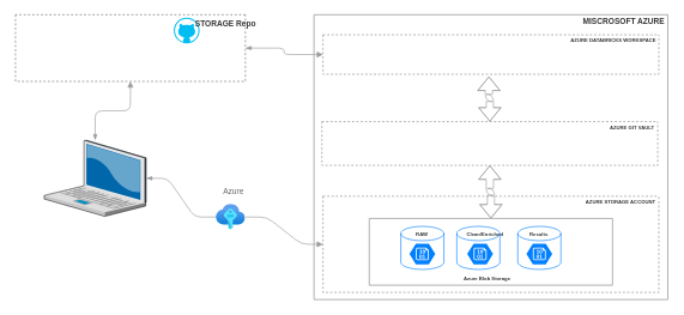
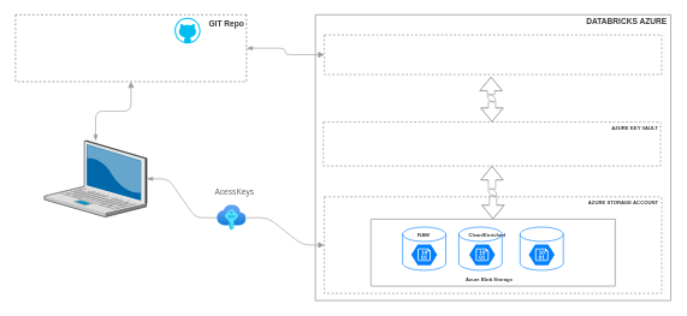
- <mxCell id="3" value="&lt;font style=&quot;font-size: 11px;&quot; color=&quot;#333333&quot;&gt;MISCROSOFT AZURE&lt;/font&gt;" style="text;html=1;strokeColor=none;fillColor=none;align=center;verticalAlign=middle;whiteSpace=wrap;rounded=0;strokeWidth=1;fontSize=7;fontStyle=1" parent="2" vertex="1"><mxGeometry x="371" width="122" height="17" as="geometry" /></mxCell>
+ <mxCell id="3" value="&lt;font style=&quot;font-size: 11px;&quot; color=&quot;#333333&quot;&gt;DATABRICKS AZURE&lt;/font&gt;" style="text;html=1;strokeColor=none;fillColor=none;align=center;verticalAlign=middle;whiteSpace=wrap;rounded=0;strokeWidth=1;fontSize=7;fontStyle=1" parent="2" vertex="1"><mxGeometry x="371" width="122" height="17" as="geometry" /></mxCell>
- <mxCell id="32" value="&lt;font style=&quot;font-size: 11px;&quot; color=&quot;#333333&quot;&gt;STORAGE Repo&lt;/font&gt;" style="text;html=1;strokeColor=none;fillColor=none;align=center;verticalAlign=middle;whiteSpace=wrap;rounded=0;strokeWidth=1;fontSize=7;fontStyle=1" parent="30" vertex="1"><mxGeometry x="232.4" y="4" width="122" height="17" as="geometry" /></mxCell>
+ <mxCell id="32" value="&lt;font style=&quot;font-size: 11px;&quot; color=&quot;#333333&quot;&gt;GIT Repo&lt;/font&gt;" style="text;html=1;strokeColor=none;fillColor=none;align=center;verticalAlign=middle;whiteSpace=wrap;rounded=0;strokeWidth=1;fontSize=7;fontStyle=1" parent="30" vertex="1"><mxGeometry x="232.4" y="4" width="122" height="17" as="geometry" /></mxCell>
- <mxCell id="18" value="&lt;font color=&quot;#333333&quot;&gt;AZURE DATABRICKS WORKSPACE&lt;/font&gt;" style="text;html=1;strokeColor=none;fillColor=none;align=center;verticalAlign=middle;whiteSpace=wrap;rounded=0;strokeWidth=1;fontSize=7;fontStyle=1" parent="17" vertex="1"><mxGeometry x="341" width="127" height="17" as="geometry" /></mxCell>
- <mxCell id="20" value="&lt;font color=&quot;#333333&quot;&gt;AZURE GIT VAULT&lt;/font&gt;" style="text;html=1;strokeColor=none;fillColor=none;align=center;verticalAlign=middle;whiteSpace=wrap;rounded=0;strokeWidth=1;fontSize=7;fontStyle=1" parent="19" vertex="1"><mxGeometry x="397" width="71" height="17" as="geometry" /></mxCell>
+ <mxCell id="20" value="&lt;font color=&quot;#333333&quot;&gt;AZURE KEY VAULT&lt;/font&gt;" style="text;html=1;strokeColor=none;fillColor=none;align=center;verticalAlign=middle;whiteSpace=wrap;rounded=0;strokeWidth=1;fontSize=7;fontStyle=1" parent="19" vertex="1"><mxGeometry x="397" width="71" height="17" as="geometry" /></mxCell>
- <mxCell id="26" value="&lt;font color=&quot;#666666&quot;&gt;Azure&lt;/font&gt;" style="text;html=1;strokeColor=none;fillColor=none;align=center;verticalAlign=middle;whiteSpace=wrap;rounded=0;fontSize=11;" parent="1" vertex="1"><mxGeometry x="294" y="252" width="60" height="30" as="geometry" /></mxCell>
+ <mxCell id="26" value="&lt;font color=&quot;#666666&quot;&gt;AcessKeys&lt;/font&gt;" style="text;html=1;strokeColor=none;fillColor=none;align=center;verticalAlign=middle;whiteSpace=wrap;rounded=0;fontSize=11;" parent="1" vertex="1"><mxGeometry x="294" y="252" width="60" height="30" as="geometry" /></mxCell>
- <mxCell id="14" value="&lt;font color=&quot;#333333&quot;&gt;Results&lt;/font&gt;" style="text;html=1;strokeColor=none;fillColor=none;align=center;verticalAlign=middle;whiteSpace=wrap;rounded=0;strokeWidth=1;fontSize=7;fontStyle=1" parent="5" vertex="1"><mxGeometry x="218" y="15" width="37" height="14" as="geometry" /></mxCell>
